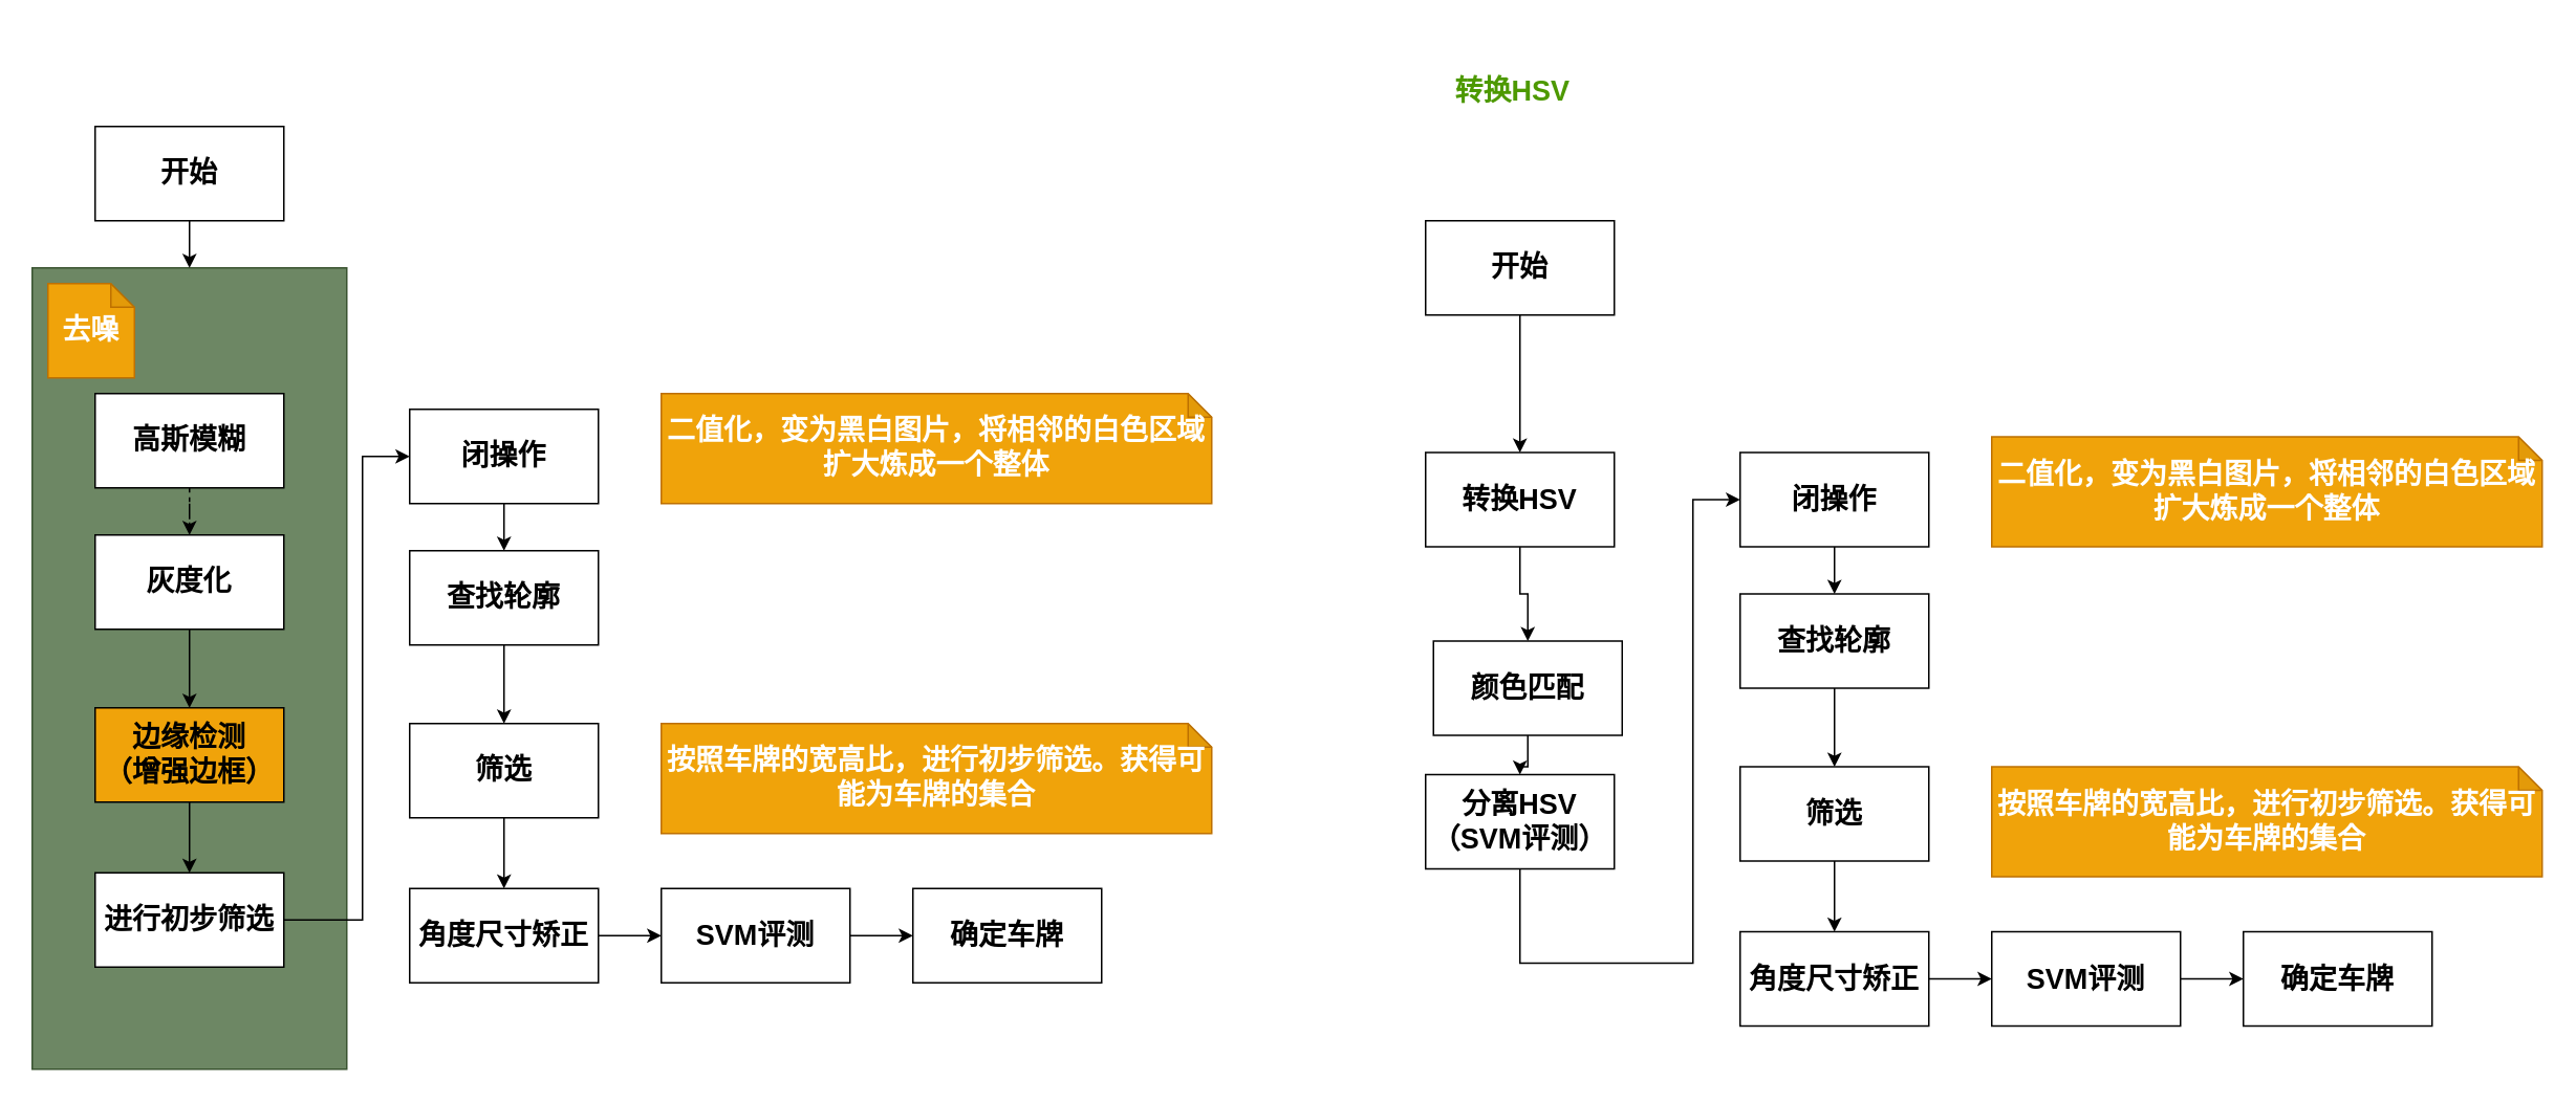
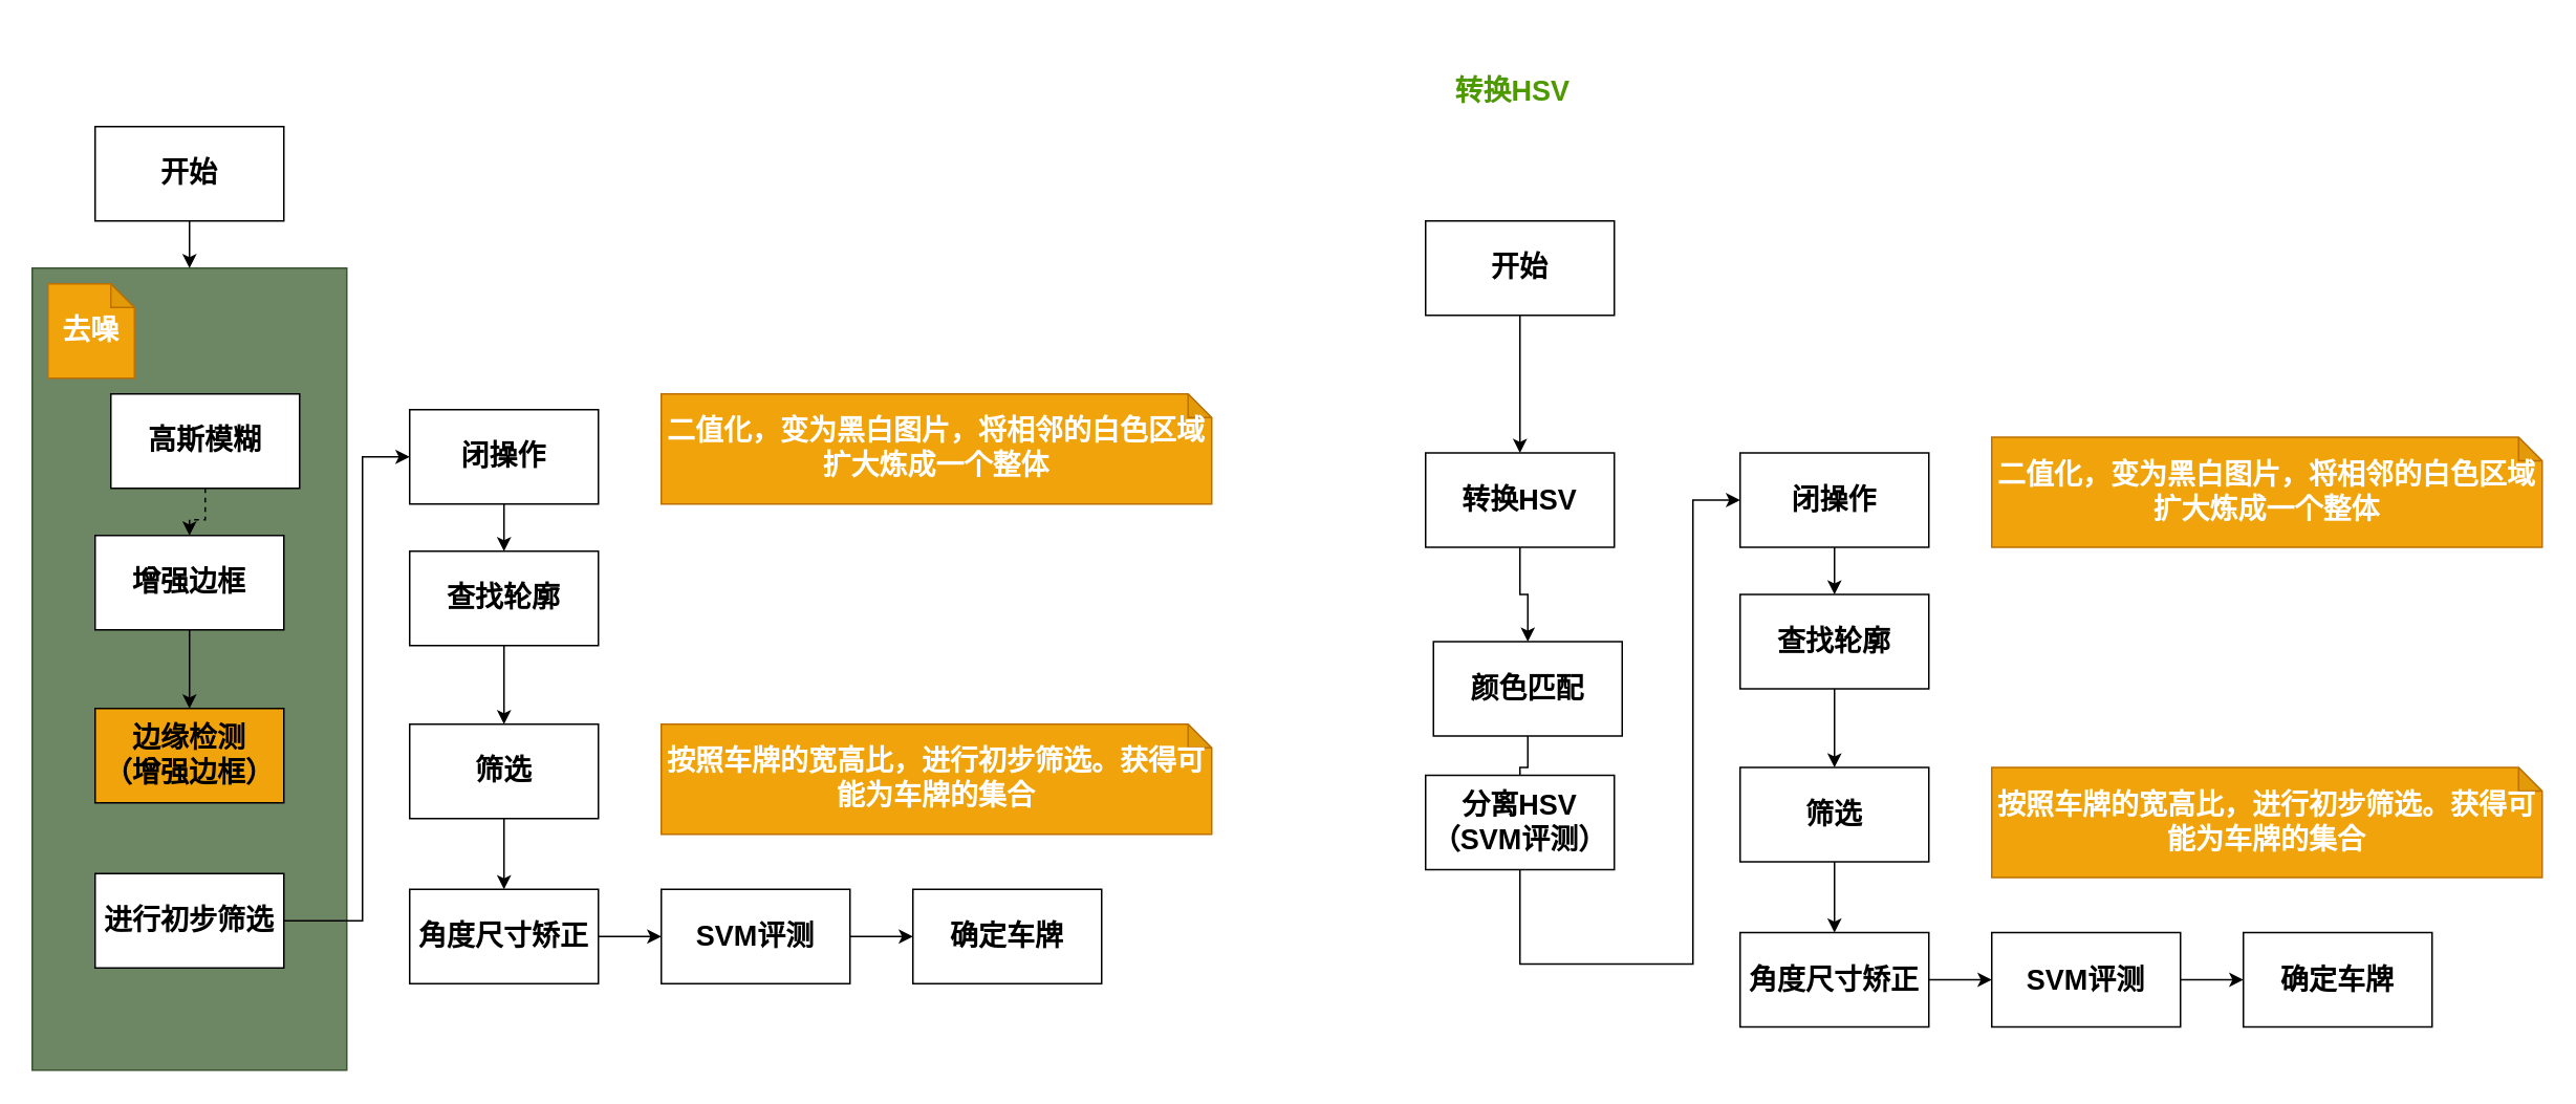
- <mxCell id="6" value="&lt;b&gt;&lt;font style=&quot;font-size: 18px&quot;&gt;高斯模糊&lt;/font&gt;&lt;/b&gt;" style="rounded=0;whiteSpace=wrap;html=1;" vertex="1" parent="2"><mxGeometry x="40" y="230" width="120" height="60" as="geometry" /></mxCell>
+ <mxCell id="6" value="&lt;b&gt;&lt;font style=&quot;font-size: 18px&quot;&gt;高斯模糊&lt;/font&gt;&lt;/b&gt;" style="rounded=0;whiteSpace=wrap;html=1;" vertex="1" parent="2"><mxGeometry x="50" y="230" width="120" height="60" as="geometry" /></mxCell>
- <mxCell id="7" value="&lt;b&gt;&lt;font style=&quot;font-size: 18px&quot;&gt;灰度化&lt;/font&gt;&lt;/b&gt;" style="rounded=0;whiteSpace=wrap;html=1;" vertex="1" parent="2"><mxGeometry x="40" y="320" width="120" height="60" as="geometry" /></mxCell>
+ <mxCell id="7" value="&lt;b&gt;&lt;font style=&quot;font-size: 18px&quot;&gt;增强边框&lt;/font&gt;&lt;/b&gt;" style="rounded=0;whiteSpace=wrap;html=1;" vertex="1" parent="2"><mxGeometry x="40" y="320" width="120" height="60" as="geometry" /></mxCell>
- <mxCell id="36" style="edgeStyle=orthogonalEdgeStyle;rounded=0;orthogonalLoop=1;jettySize=auto;html=1;" edge="1" parent="28" source="33" target="35"><mxGeometry relative="1" as="geometry" /></mxCell>
+ <mxCell id="36" style="edgeStyle=orthogonalEdgeStyle;rounded=0;orthogonalLoop=1;jettySize=auto;html=1;endArrow=none;" edge="1" parent="28" source="33" target="35"><mxGeometry relative="1" as="geometry" /></mxCell>
- <mxCell id="12" style="edgeStyle=orthogonalEdgeStyle;rounded=0;orthogonalLoop=1;jettySize=auto;html=1;" edge="1" parent="2" source="9" target="11"><mxGeometry relative="1" as="geometry" /></mxCell>
